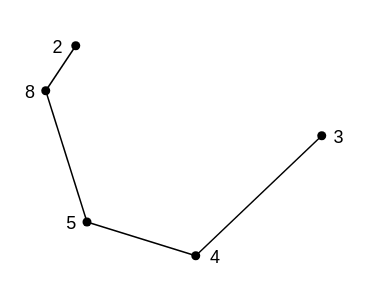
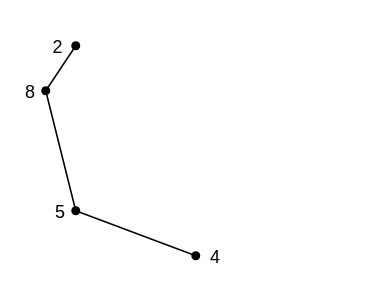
- <mxCell id="4" value="       3" style="shape=waypoint;sketch=0;fillStyle=solid;size=6;pointerEvents=1;points=[];fillColor=none;resizable=0;rotatable=0;perimeter=centerPerimeter;snapToPoint=1;convertToSvg=1;" parent="1" vertex="1"><mxGeometry x="204" y="80" width="20" height="20" as="geometry" /></mxCell>
- <mxCell id="6" value="" style="endArrow=none;html=1;rounded=0;" parent="1" source="3" target="4" edge="1"><mxGeometry width="50" height="50" relative="1" as="geometry"><mxPoint x="190" y="-120" as="sourcePoint" /><mxPoint x="250" y="140" as="targetPoint" /></mxGeometry></mxCell>
- <mxCell id="5" value="5      " style="shape=waypoint;sketch=0;fillStyle=solid;size=6;pointerEvents=1;points=[];fillColor=none;resizable=0;rotatable=0;perimeter=centerPerimeter;snapToPoint=1;convertToSvg=1;" parent="1" vertex="1"><mxGeometry x="40" y="130" width="35" height="35" as="geometry" /></mxCell>
+ <mxCell id="5" value="5      " style="shape=waypoint;sketch=0;fillStyle=solid;size=6;pointerEvents=1;points=[];fillColor=none;resizable=0;rotatable=0;perimeter=centerPerimeter;snapToPoint=1;convertToSvg=1;" parent="1" vertex="1"><mxGeometry x="40" y="130" width="20" height="20" as="geometry" /></mxCell>
